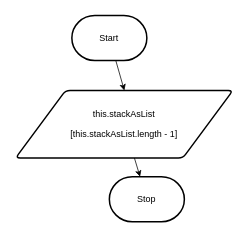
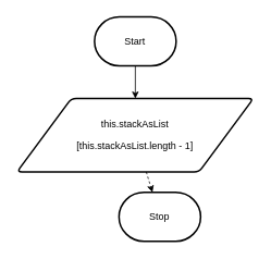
- <mxCell id="3" value="Start" style="strokeWidth=2;html=1;shape=mxgraph.flowchart.terminator;whiteSpace=wrap;" vertex="1" parent="1"><mxGeometry x="95.31" y="20" width="100" height="60" as="geometry" /></mxCell>
+ <mxCell id="3" value="Start" style="strokeWidth=2;html=1;shape=mxgraph.flowchart.terminator;whiteSpace=wrap;" vertex="1" parent="1"><mxGeometry x="115.31" y="20" width="100" height="60" as="geometry" /></mxCell>
- <mxCell id="5" value="" style="edgeStyle=none;html=1;fontColor=#000000;" edge="1" parent="1" source="6" target="4"><mxGeometry relative="1" as="geometry" /></mxCell>
+ <mxCell id="5" value="" style="edgeStyle=none;html=1;fontColor=#000000;dashed=1;" edge="1" parent="1" source="6" target="4"><mxGeometry relative="1" as="geometry" /></mxCell>
